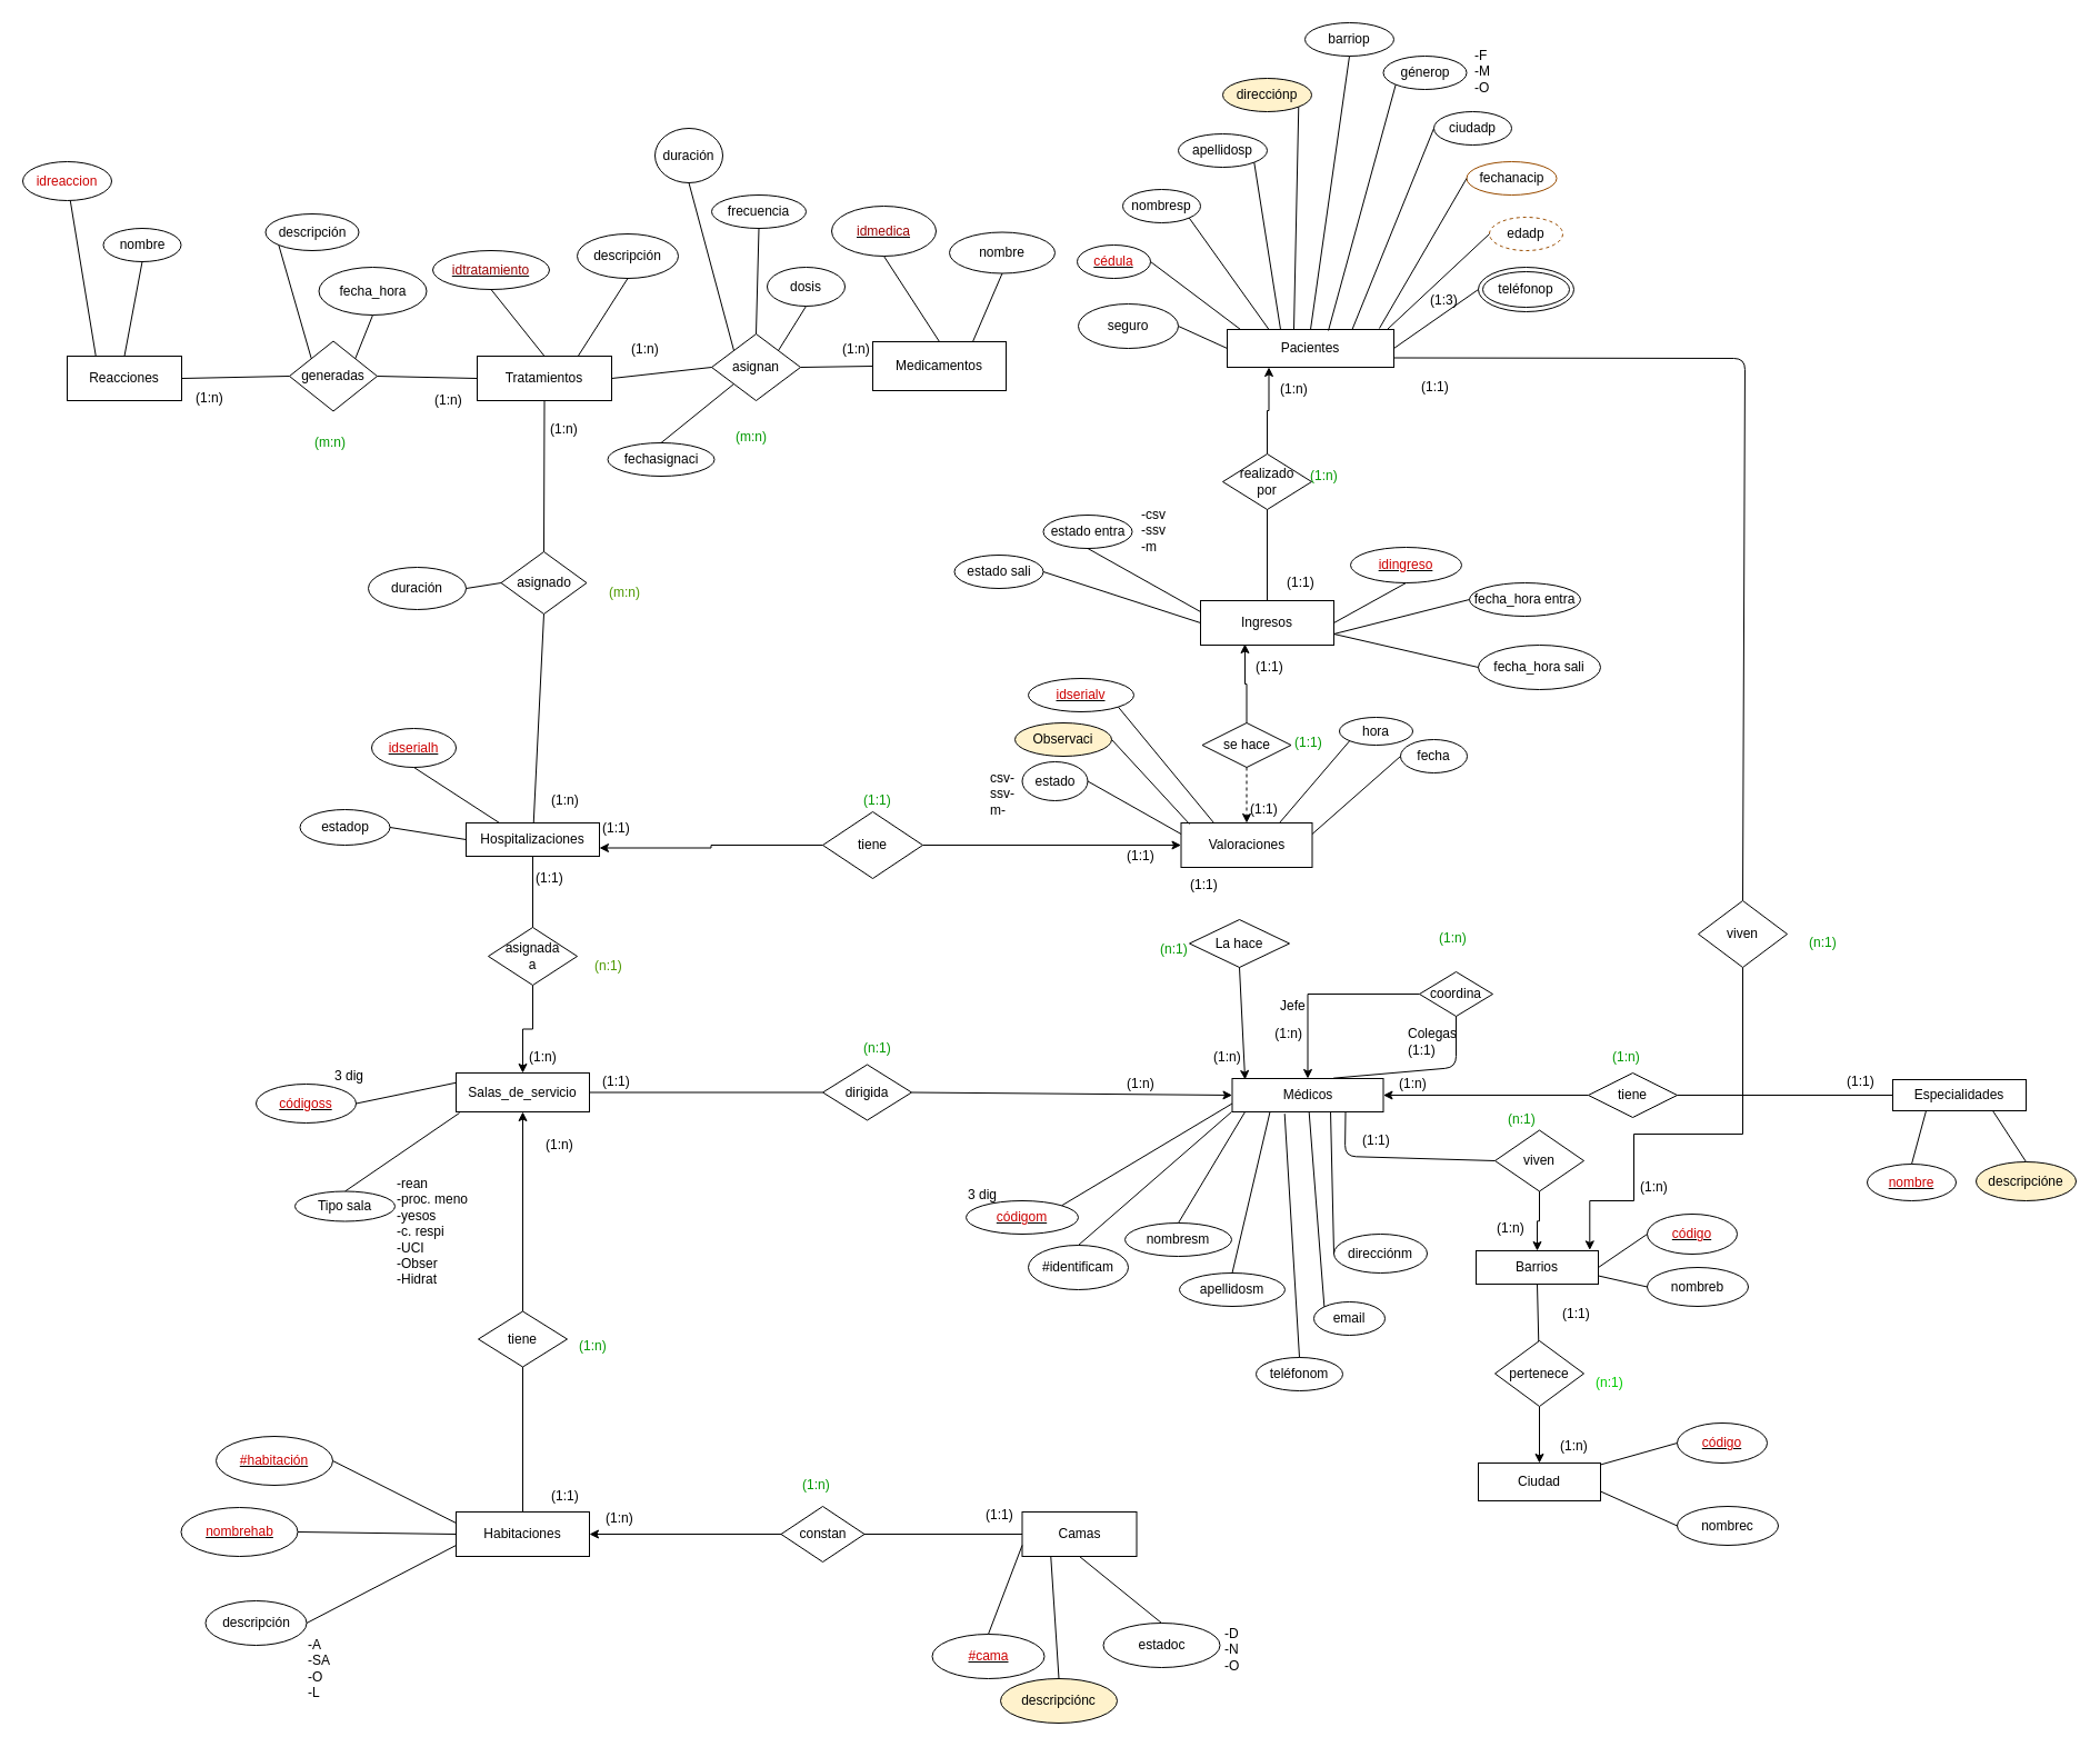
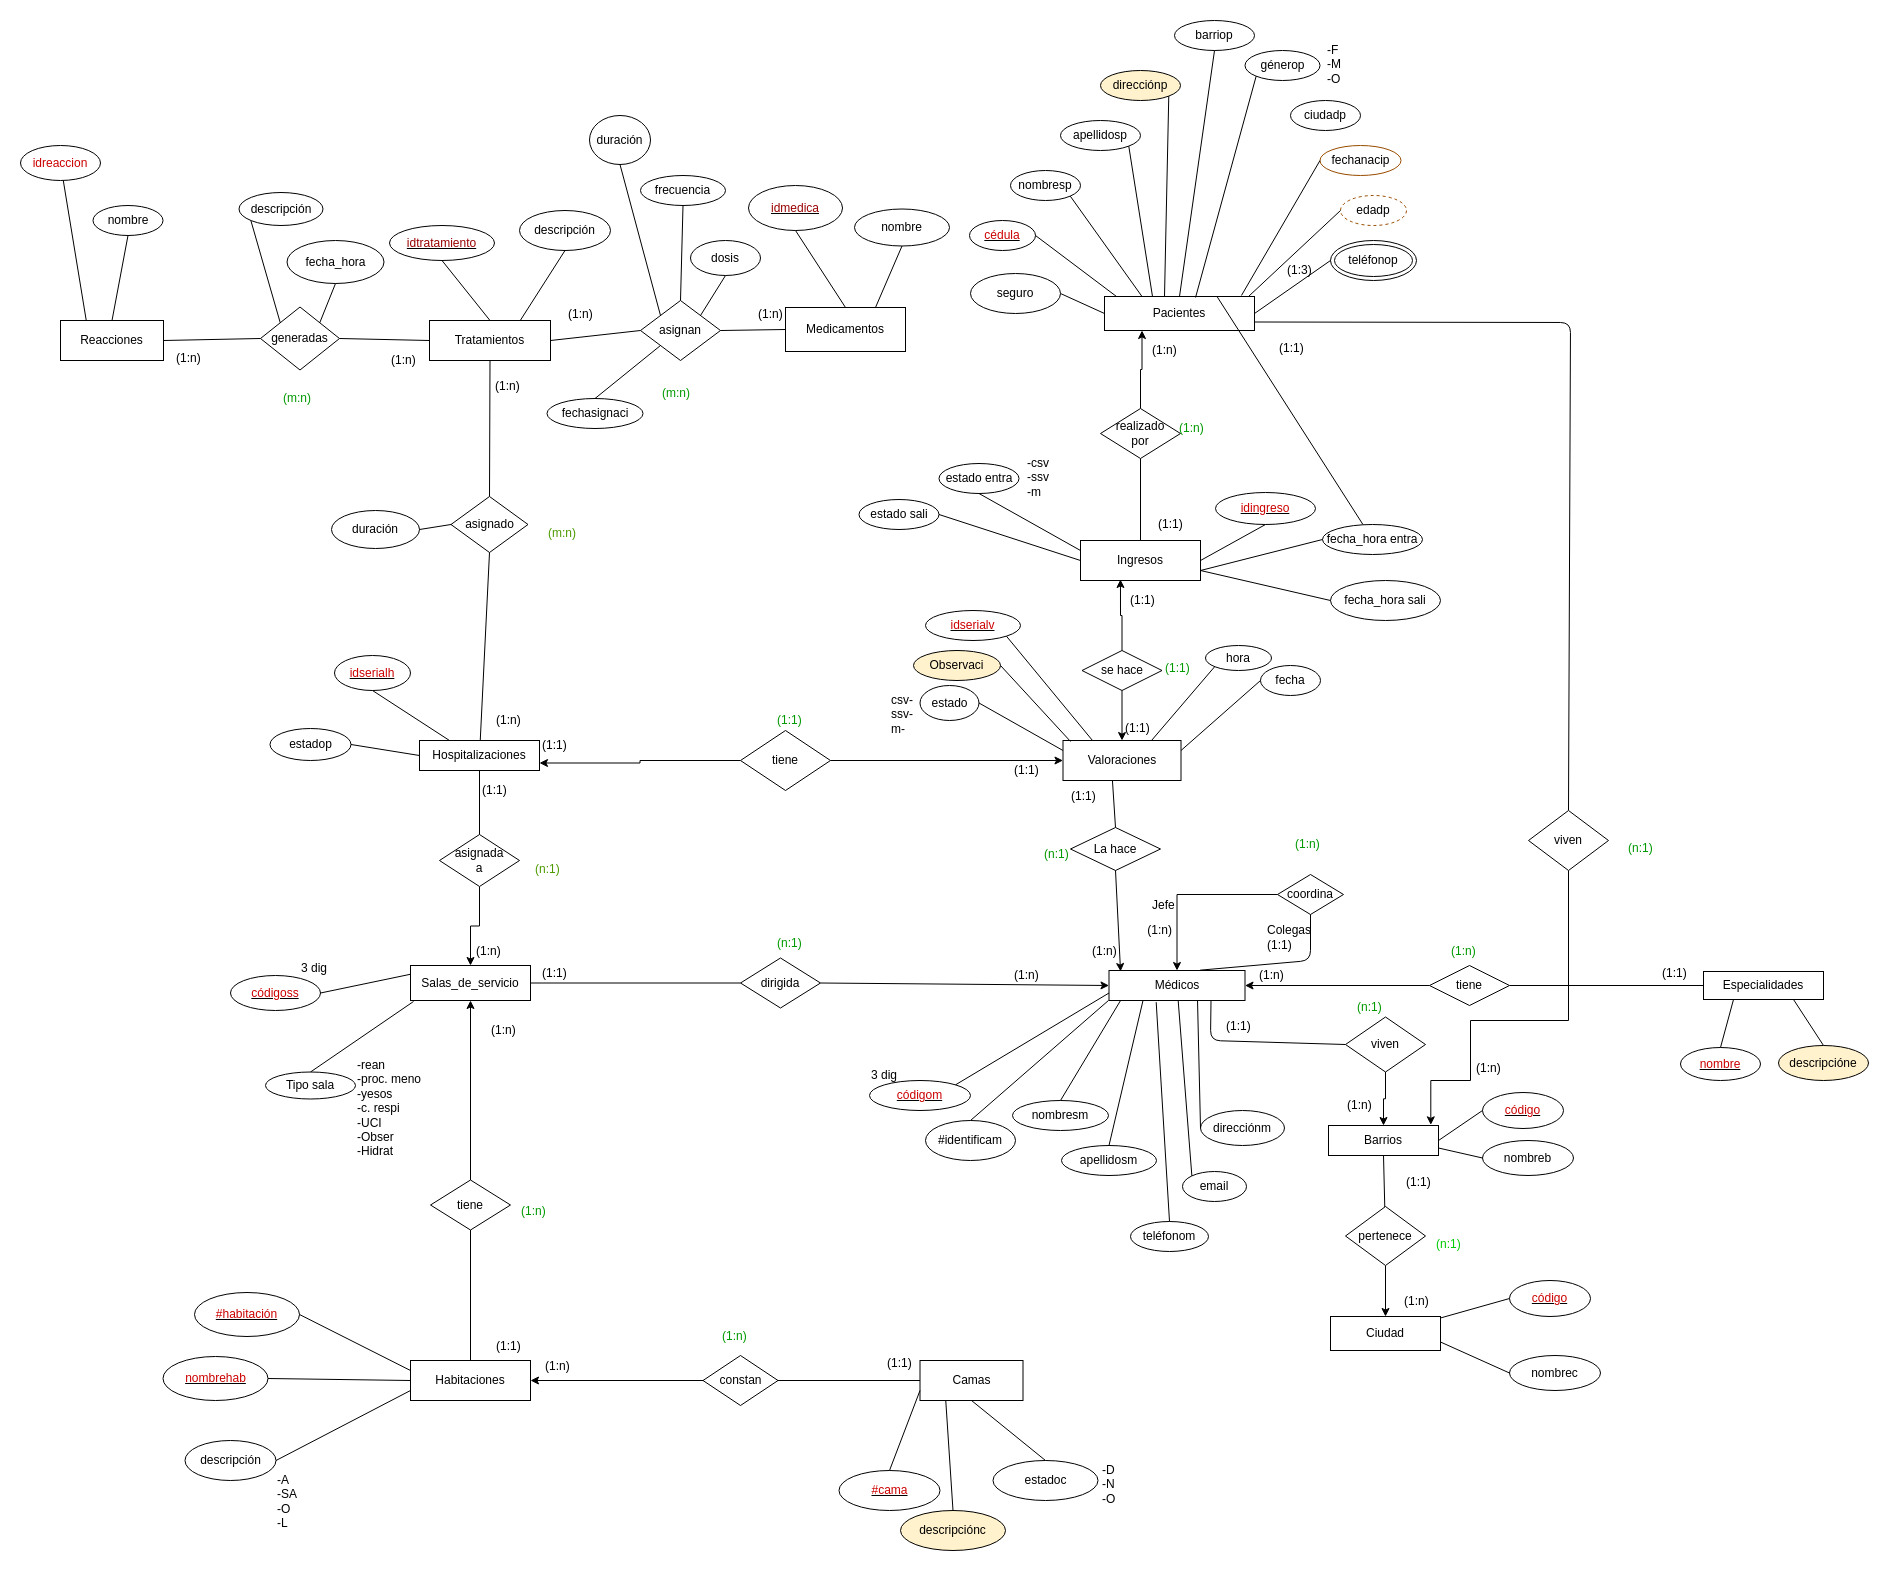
- <mxCell id="17" value="" style="endArrow=none;html=1;entryX=0;entryY=0.5;entryDx=0;entryDy=0;exitX=0.75;exitY=0;exitDx=0;exitDy=0;" parent="1" source="2" target="8" edge="1"><mxGeometry width="50" height="50" relative="1" as="geometry"><mxPoint x="1240" y="220" as="sourcePoint" /><mxPoint x="1290" y="170" as="targetPoint" /></mxGeometry></mxCell>
+ <mxCell id="17" value="" style="endArrow=none;html=1;exitX=0.75;exitY=0;exitDx=0;exitDy=0;" parent="1" source="2" target="106" edge="1"><mxGeometry width="50" height="50" relative="1" as="geometry"><mxPoint x="1240" y="220" as="sourcePoint" /><mxPoint x="1290" y="170" as="targetPoint" /></mxGeometry></mxCell>
- <mxCell id="118" style="edgeStyle=orthogonalEdgeStyle;rounded=0;orthogonalLoop=1;jettySize=auto;html=1;entryX=0.5;entryY=0;entryDx=0;entryDy=0;dashed=1;" parent="1" source="119" target="120" edge="1"><mxGeometry relative="1" as="geometry" /></mxCell>
+ <mxCell id="118" style="edgeStyle=orthogonalEdgeStyle;rounded=0;orthogonalLoop=1;jettySize=auto;html=1;entryX=0.5;entryY=0;entryDx=0;entryDy=0;" parent="1" source="119" target="120" edge="1"><mxGeometry relative="1" as="geometry" /></mxCell>
+ <mxCell id="133" value="" style="endArrow=none;html=1;entryX=0.419;entryY=1;entryDx=0;entryDy=0;exitX=0.5;exitY=0;exitDx=0;exitDy=0;entryPerimeter=0;" parent="1" source="124" target="120" edge="1"><mxGeometry width="50" height="50" relative="1" as="geometry"><mxPoint x="1130" y="850" as="sourcePoint" /><mxPoint x="1180" y="800" as="targetPoint" /></mxGeometry></mxCell>
